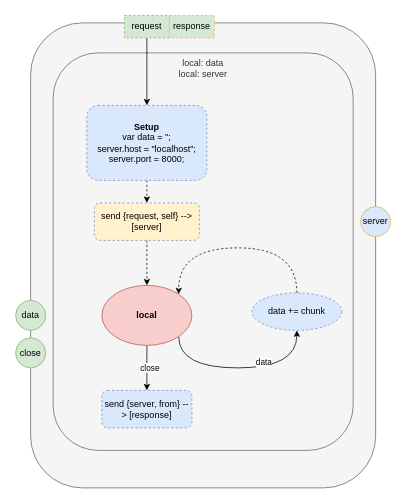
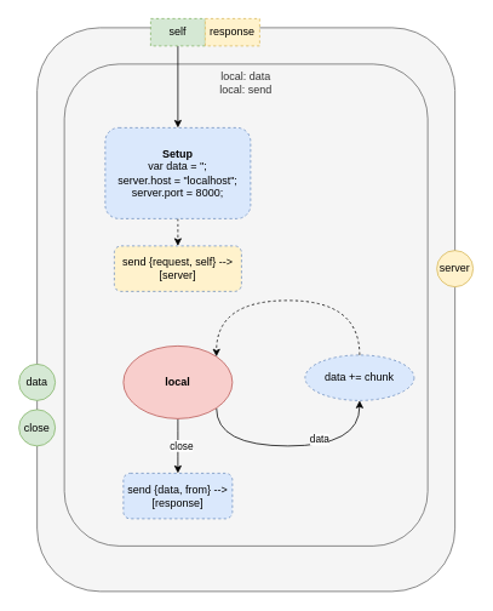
- <mxCell id="20" value="request" style="rounded=0;whiteSpace=wrap;html=1;dashed=1;fillColor=#d5e8d4;strokeColor=#82b366;" vertex="1" parent="1"><mxGeometry x="165" y="20" width="60" height="30" as="geometry" /></mxCell>
+ <mxCell id="20" value="self" style="rounded=0;whiteSpace=wrap;html=1;dashed=1;fillColor=#d5e8d4;strokeColor=#82b366;" vertex="1" parent="1"><mxGeometry x="165" y="20" width="60" height="30" as="geometry" /></mxCell>
- <mxCell id="21" value="response" style="rounded=0;whiteSpace=wrap;html=1;dashed=1;fillColor=#d5e8d4;strokeColor=#d6b656;" vertex="1" parent="1"><mxGeometry x="225" y="20" width="60" height="30" as="geometry" /></mxCell>
+ <mxCell id="21" value="response" style="rounded=0;whiteSpace=wrap;html=1;dashed=1;fillColor=#fff2cc;strokeColor=#d6b656;" vertex="1" parent="1"><mxGeometry x="225" y="20" width="60" height="30" as="geometry" /></mxCell>
- <mxCell id="3" value="local: data&lt;br&gt;local: server" style="rounded=1;whiteSpace=wrap;html=1;verticalAlign=top;fillColor=#f5f5f5;strokeColor=#666666;fontColor=#333333;" vertex="1" parent="1"><mxGeometry x="70" y="70" width="400" height="530" as="geometry" /></mxCell>
+ <mxCell id="3" value="local: data&lt;br&gt;local: send" style="rounded=1;whiteSpace=wrap;html=1;verticalAlign=top;fillColor=#f5f5f5;strokeColor=#666666;fontColor=#333333;" vertex="1" parent="1"><mxGeometry x="70" y="70" width="400" height="530" as="geometry" /></mxCell>
- <mxCell id="17" value="server" style="ellipse;whiteSpace=wrap;html=1;aspect=fixed;fillColor=#dae8fc;strokeColor=#d6b656;" vertex="1" parent="1"><mxGeometry x="480" y="275" width="40" height="40" as="geometry" /></mxCell>
+ <mxCell id="17" value="server" style="ellipse;whiteSpace=wrap;html=1;aspect=fixed;fillColor=#fff2cc;strokeColor=#d6b656;" vertex="1" parent="1"><mxGeometry x="480" y="275" width="40" height="40" as="geometry" /></mxCell>
- <mxCell id="14" style="edgeStyle=orthogonalEdgeStyle;curved=1;orthogonalLoop=1;jettySize=auto;html=1;exitX=0.5;exitY=1;exitDx=0;exitDy=0;entryX=0.5;entryY=0;entryDx=0;entryDy=0;dashed=1;strokeWidth=1;" edge="1" parent="1" source="15" target="9"><mxGeometry relative="1" as="geometry" /></mxCell>
- <mxCell id="16" value="send {server, from} --&amp;gt; [response]" style="rounded=1;whiteSpace=wrap;html=1;fillColor=#dae8fc;strokeColor=#6c8ebf;dashed=1;" vertex="1" parent="1"><mxGeometry x="135" y="520" width="120" height="50" as="geometry" /></mxCell>
+ <mxCell id="16" value="send {data, from} --&amp;gt; [response]" style="rounded=1;whiteSpace=wrap;html=1;fillColor=#dae8fc;strokeColor=#6c8ebf;dashed=1;" vertex="1" parent="1"><mxGeometry x="135" y="520" width="120" height="50" as="geometry" /></mxCell>
